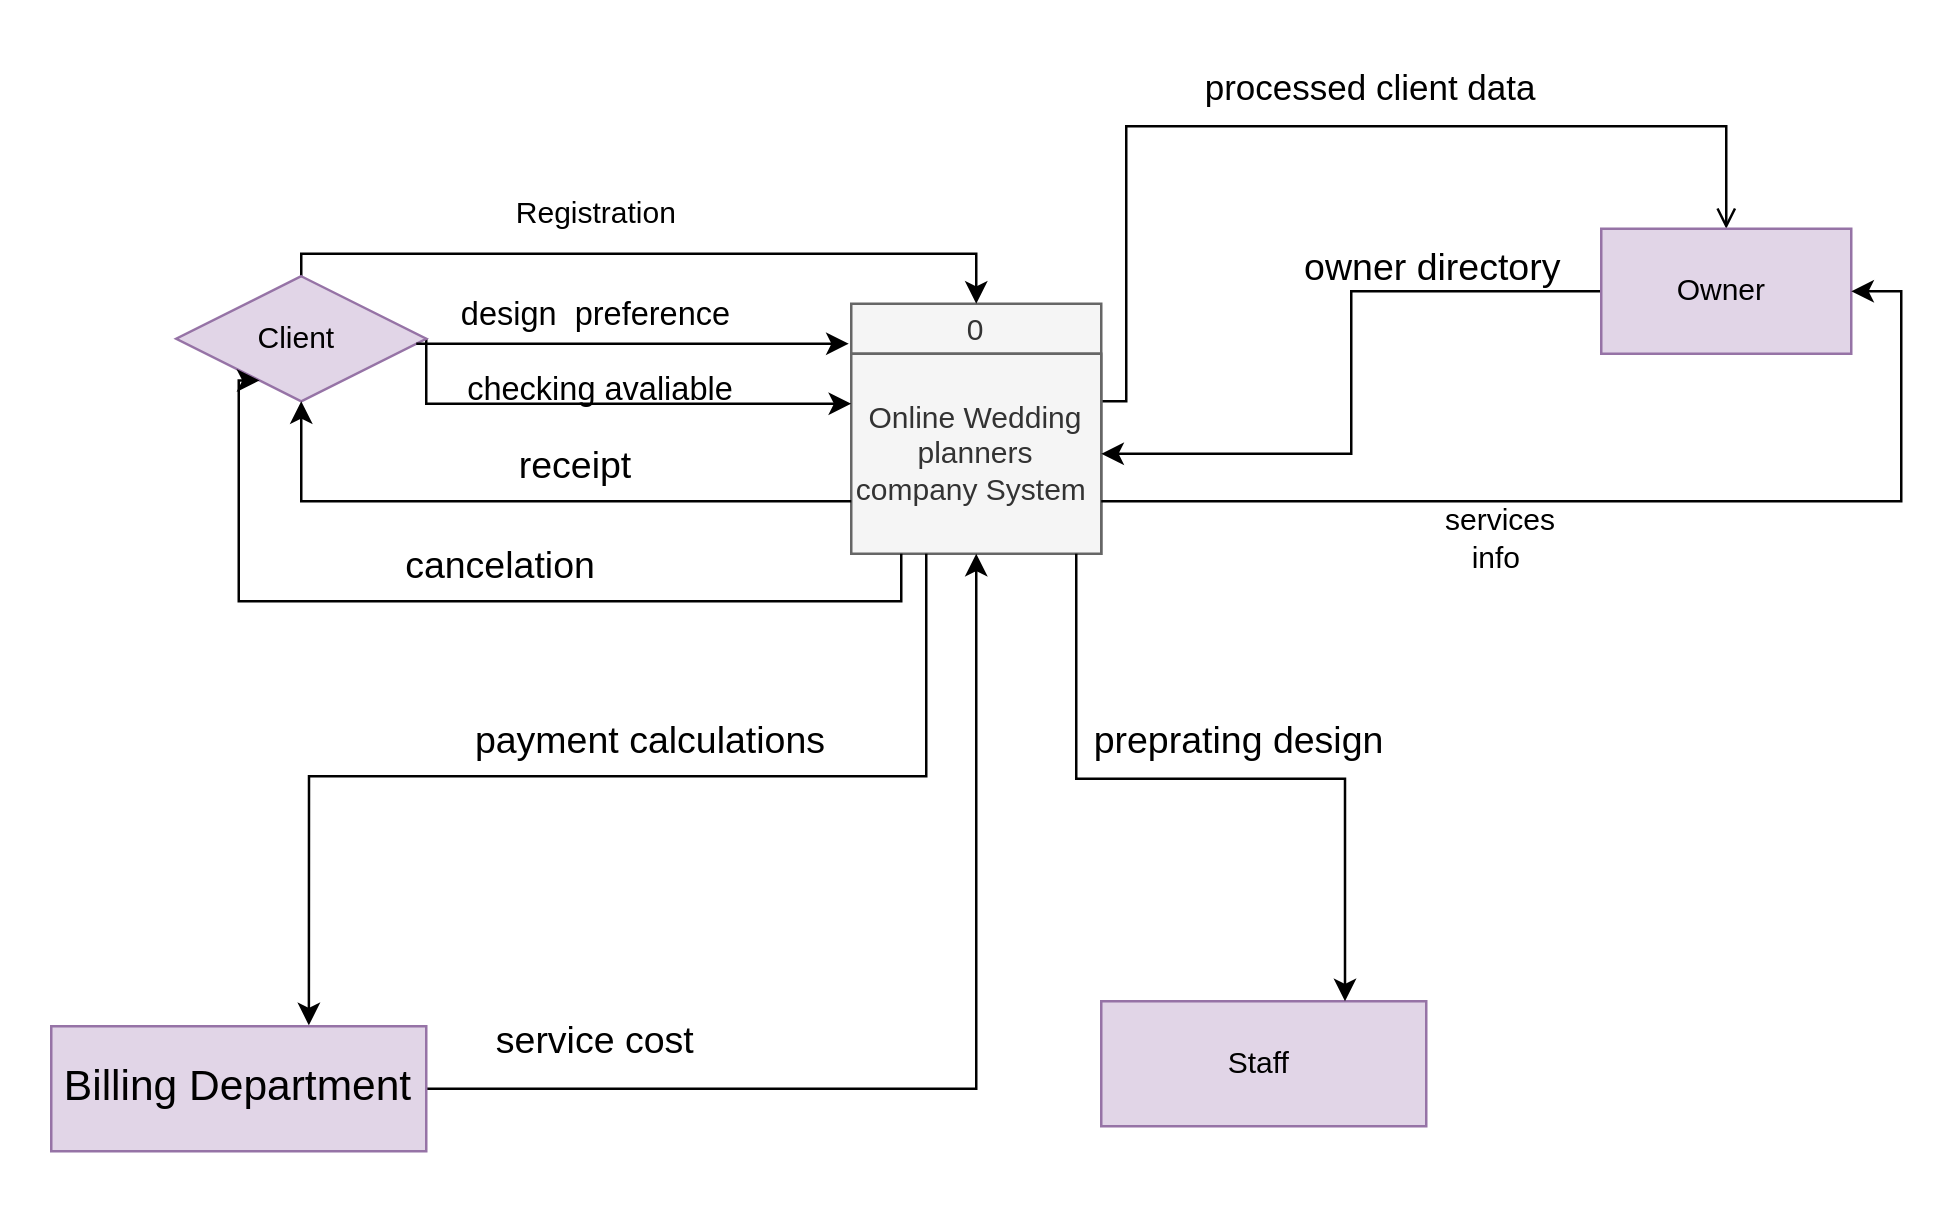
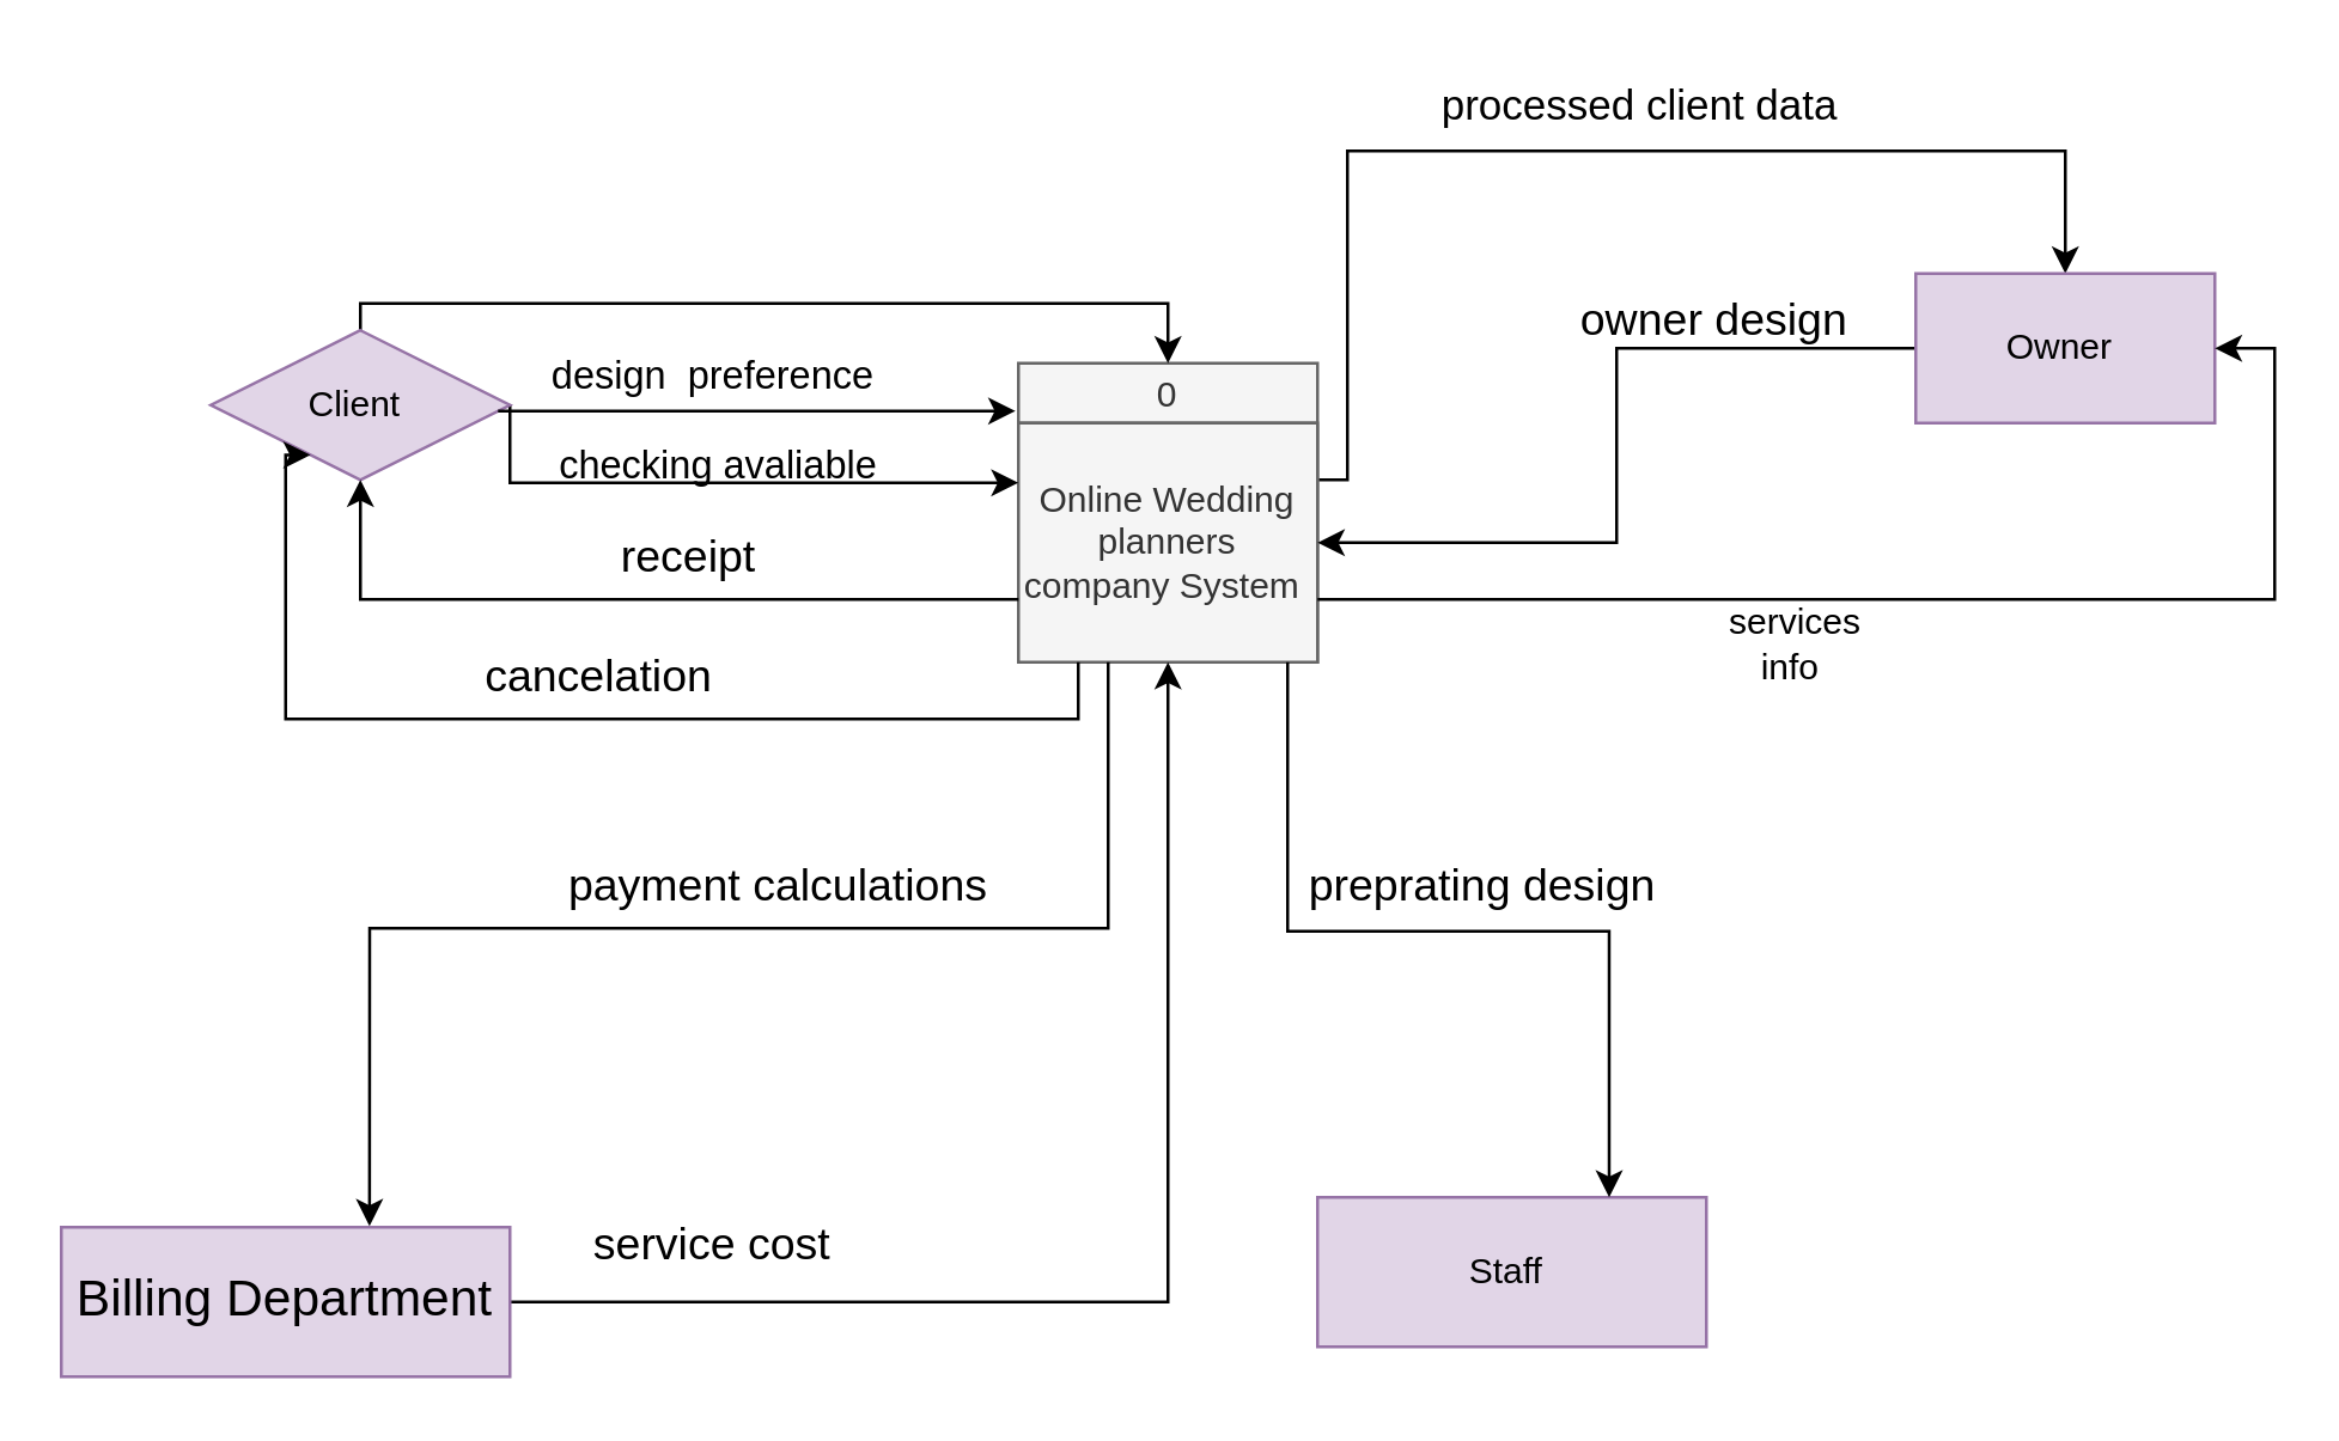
- <mxCell id="11" value="Registration&amp;nbsp;" style="text;html=1;align=center;verticalAlign=middle;whiteSpace=wrap;rounded=0;" parent="1" vertex="1"><mxGeometry x="200" y="70" width="80" height="30" as="geometry" /></mxCell>
- <mxCell id="2" style="edgeStyle=orthogonalEdgeStyle;rounded=0;orthogonalLoop=1;jettySize=auto;html=1;entryX=0.5;entryY=0;entryDx=0;entryDy=0;endArrow=open;" parent="1" source="3" target="10" edge="1"><mxGeometry relative="1" as="geometry"><Array as="points"><mxPoint x="450" y="160" /><mxPoint x="450" y="50" /><mxPoint x="690" y="50" /></Array></mxGeometry></mxCell>
+ <mxCell id="2" style="edgeStyle=orthogonalEdgeStyle;rounded=0;orthogonalLoop=1;jettySize=auto;html=1;entryX=0.5;entryY=0;entryDx=0;entryDy=0;" parent="1" source="3" target="10" edge="1"><mxGeometry relative="1" as="geometry"><Array as="points"><mxPoint x="450" y="160" /><mxPoint x="450" y="50" /><mxPoint x="690" y="50" /></Array></mxGeometry></mxCell>
- <mxCell id="29" value="&lt;font style=&quot;font-size: 15px;&quot;&gt;owner directory&amp;nbsp;&lt;/font&gt;" style="text;html=1;align=center;verticalAlign=middle;whiteSpace=wrap;rounded=0;" parent="1" vertex="1"><mxGeometry x="515" y="91" width="120" height="30" as="geometry" /></mxCell>
+ <mxCell id="29" value="&lt;font style=&quot;font-size: 15px;&quot;&gt;owner design&amp;nbsp;&lt;/font&gt;" style="text;html=1;align=center;verticalAlign=middle;whiteSpace=wrap;rounded=0;" parent="1" vertex="1"><mxGeometry x="515" y="91" width="120" height="30" as="geometry" /></mxCell>
